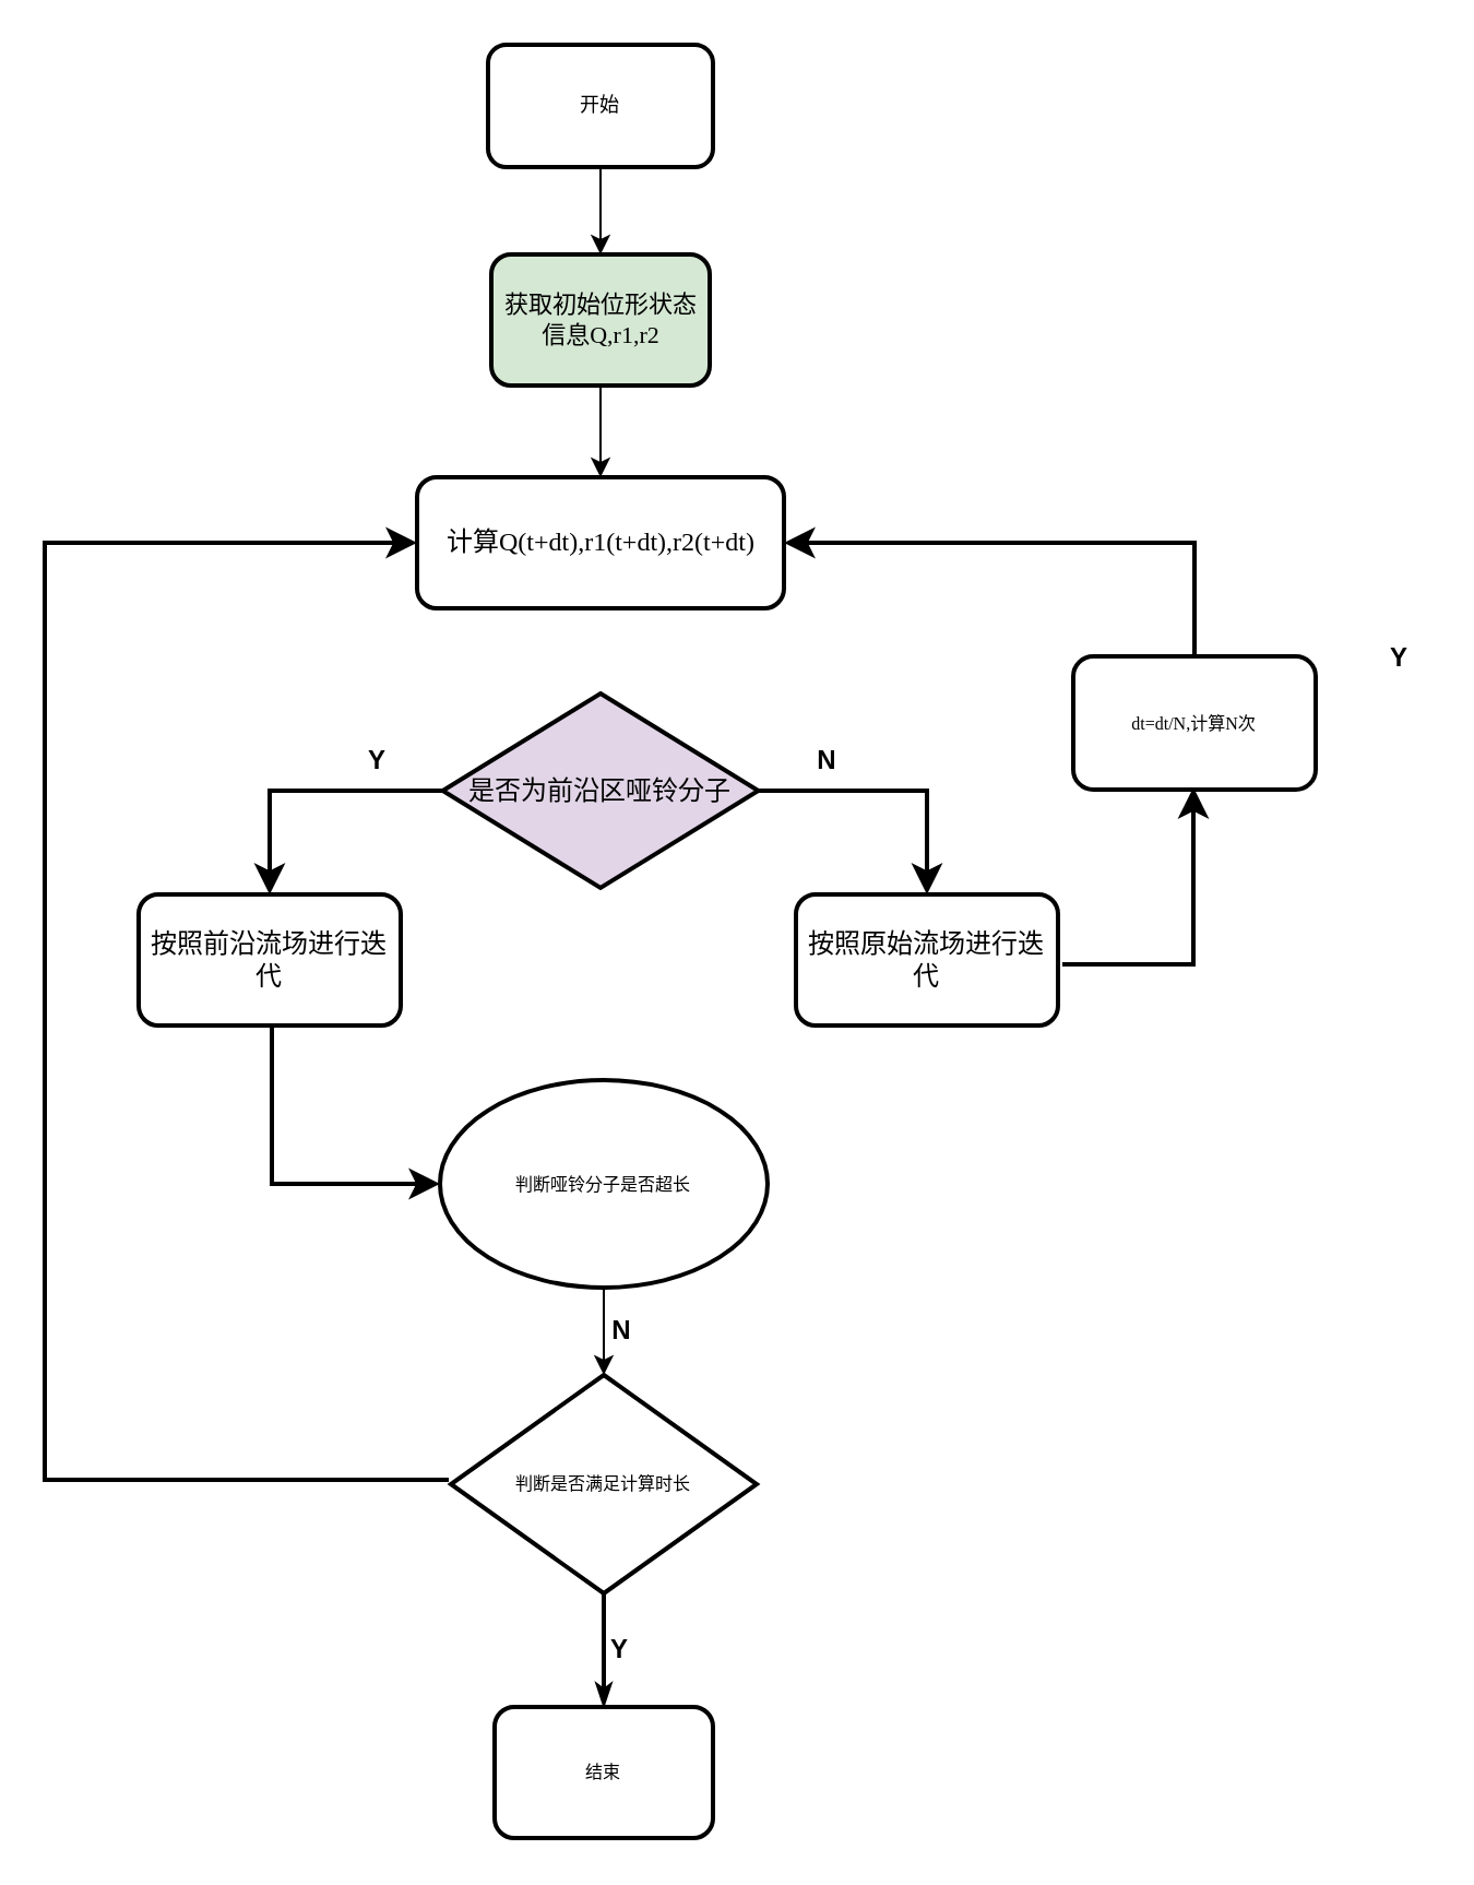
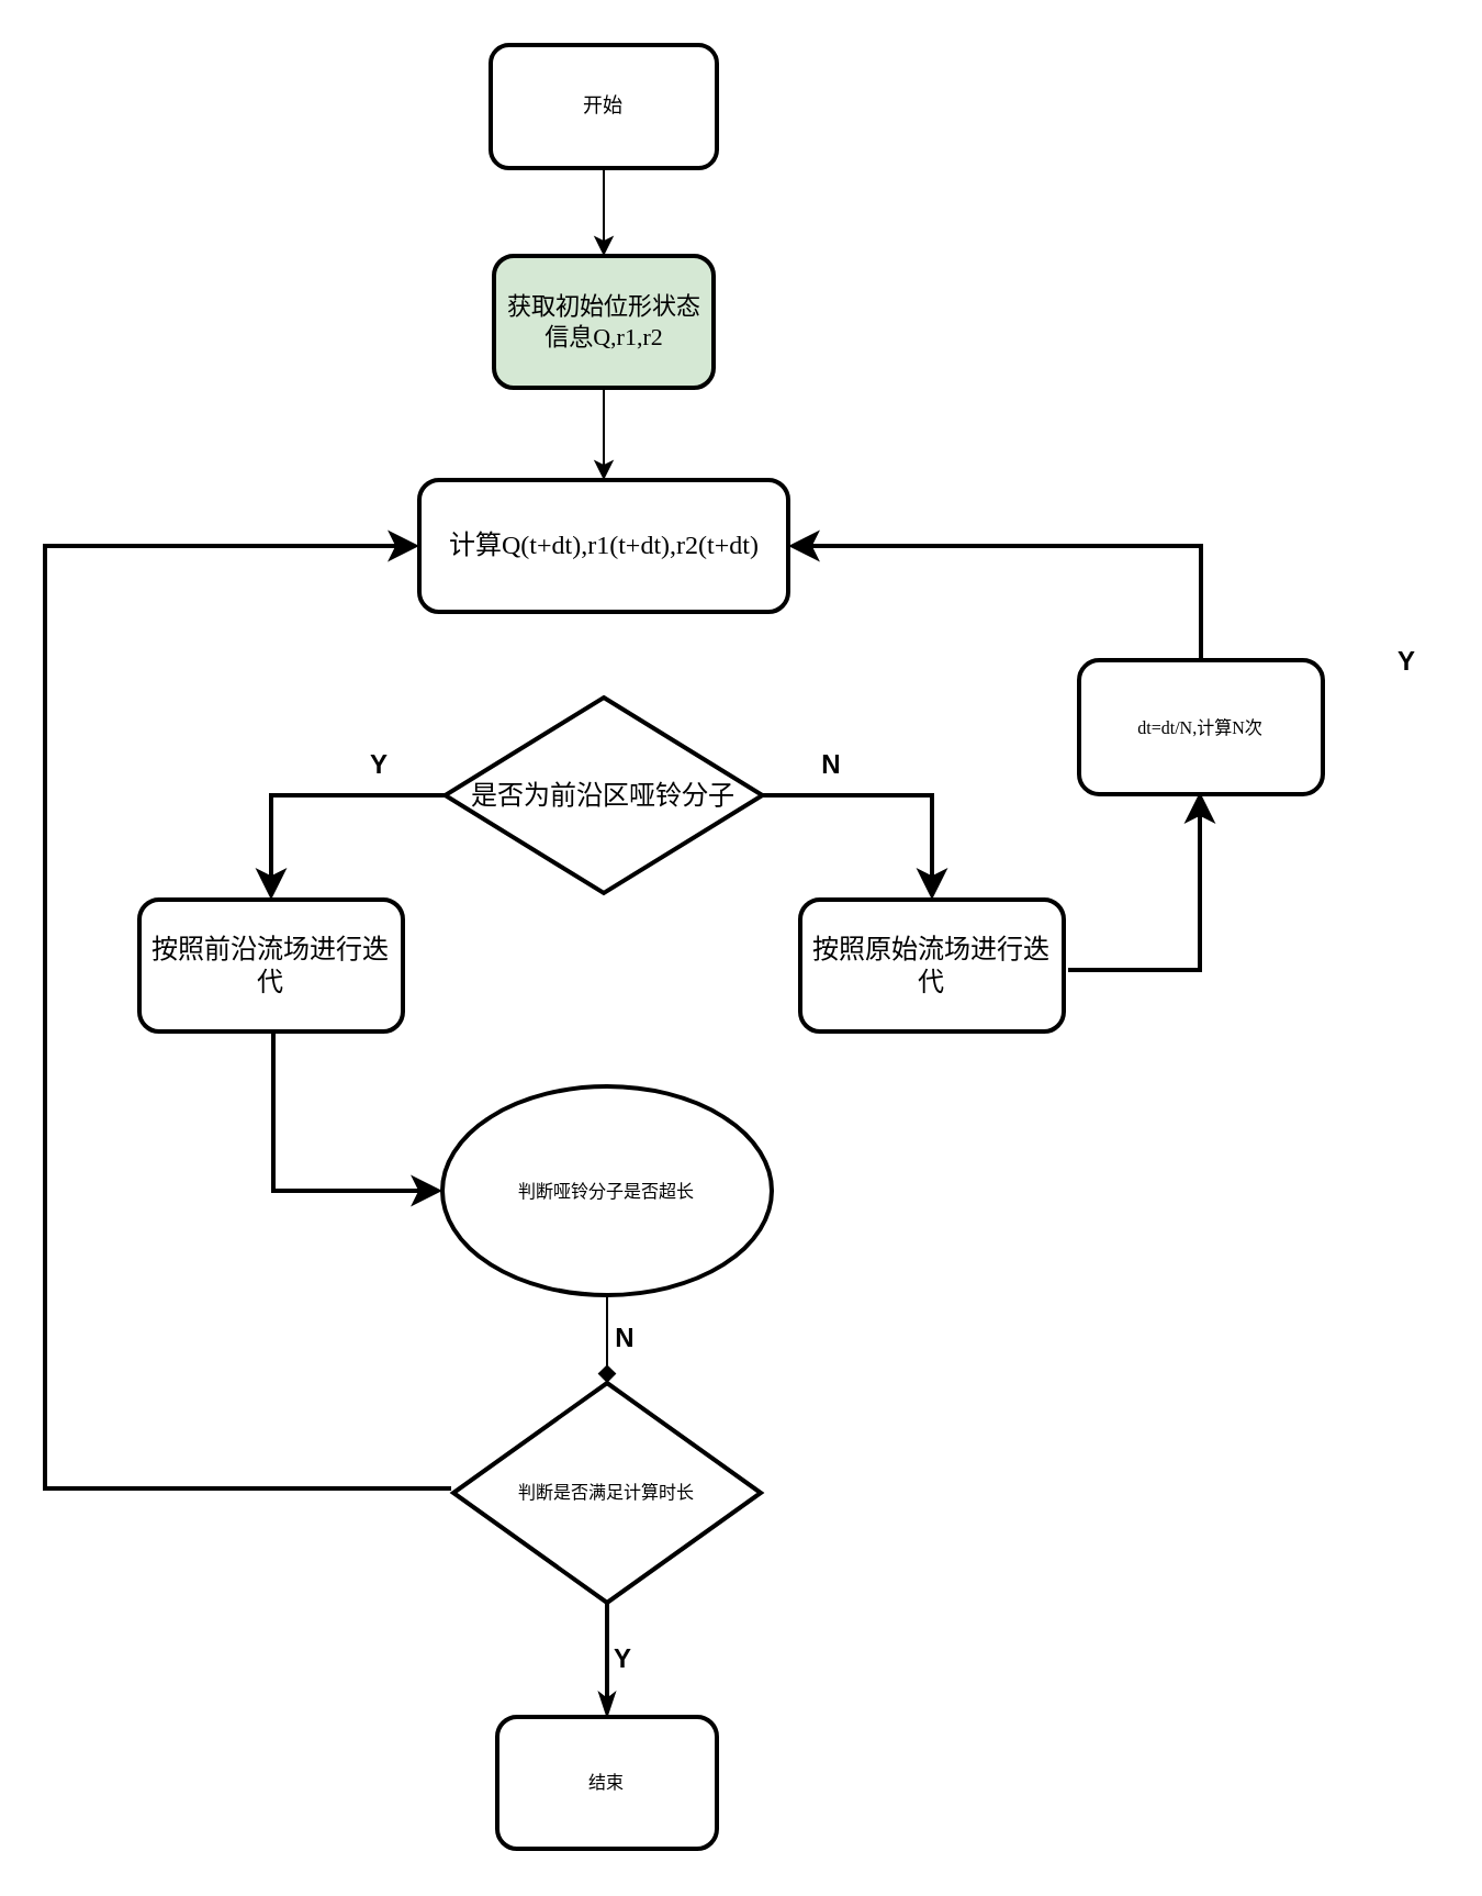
- <mxCell id="15" value="&lt;font face=&quot;Verdana&quot;&gt;是否为前沿区哑铃分子&lt;/font&gt;" style="rhombus;whiteSpace=wrap;html=1;strokeWidth=2;fillColor=#e1d5e7;" vertex="1" parent="1"><mxGeometry x="202.25" y="317" width="144.5" height="89" as="geometry" /></mxCell>
+ <mxCell id="15" value="&lt;font face=&quot;Verdana&quot;&gt;是否为前沿区哑铃分子&lt;/font&gt;" style="rhombus;whiteSpace=wrap;html=1;strokeWidth=2;" vertex="1" parent="1"><mxGeometry x="202.25" y="317" width="144.5" height="89" as="geometry" /></mxCell>
- <mxCell id="9" value="" style="edgeStyle=orthogonalEdgeStyle;rounded=0;orthogonalLoop=1;jettySize=auto;html=1;" edge="1" parent="1" source="10" target="7"><mxGeometry relative="1" as="geometry" /></mxCell>
+ <mxCell id="9" value="" style="edgeStyle=orthogonalEdgeStyle;rounded=0;orthogonalLoop=1;jettySize=auto;html=1;endArrow=diamond;" edge="1" parent="1" source="10" target="7"><mxGeometry relative="1" as="geometry" /></mxCell>
